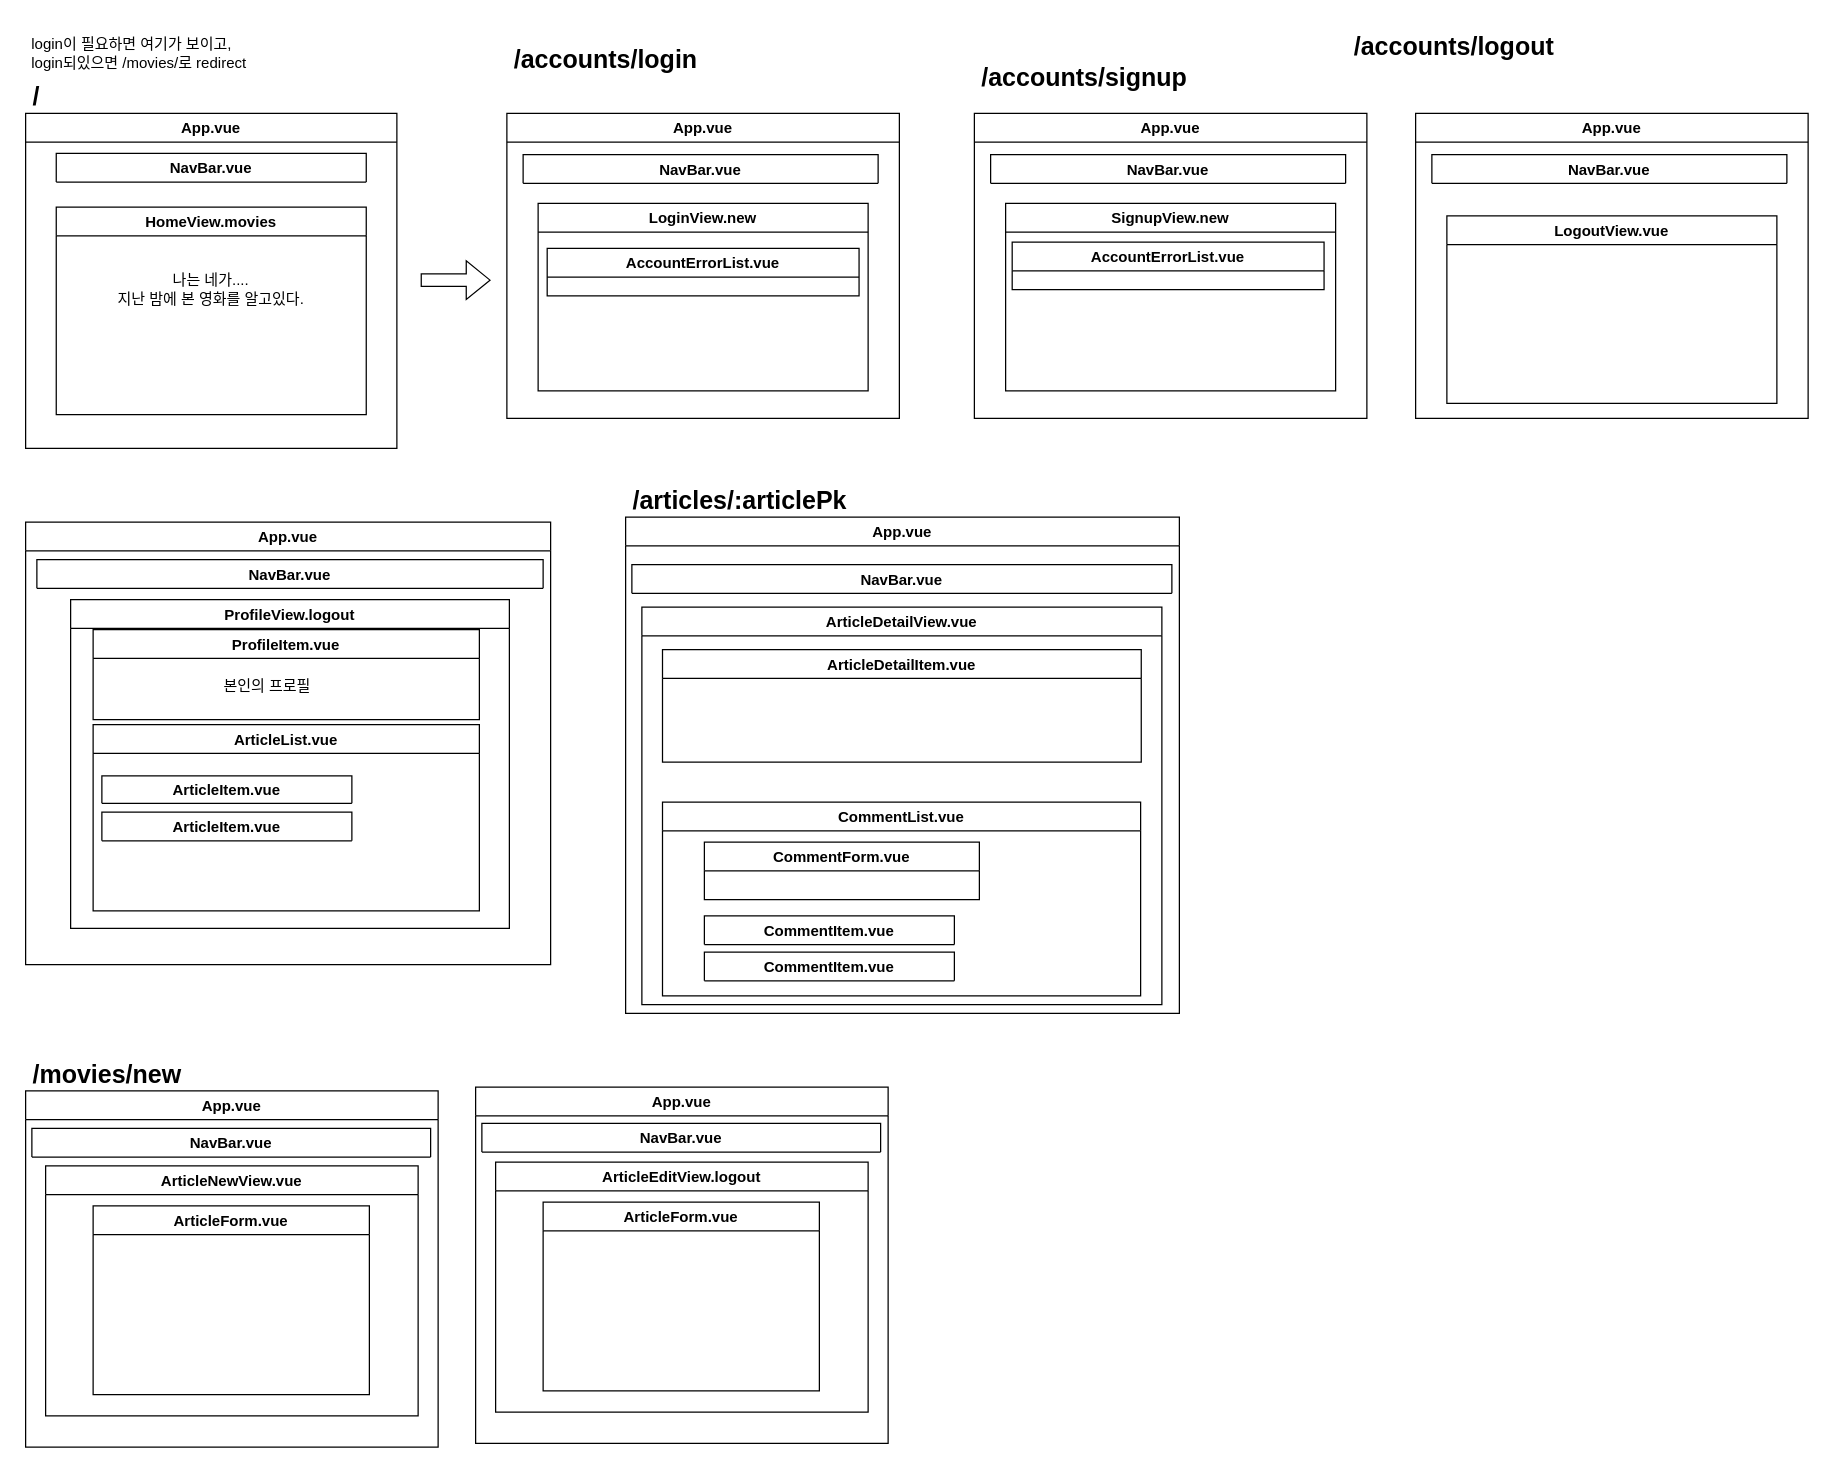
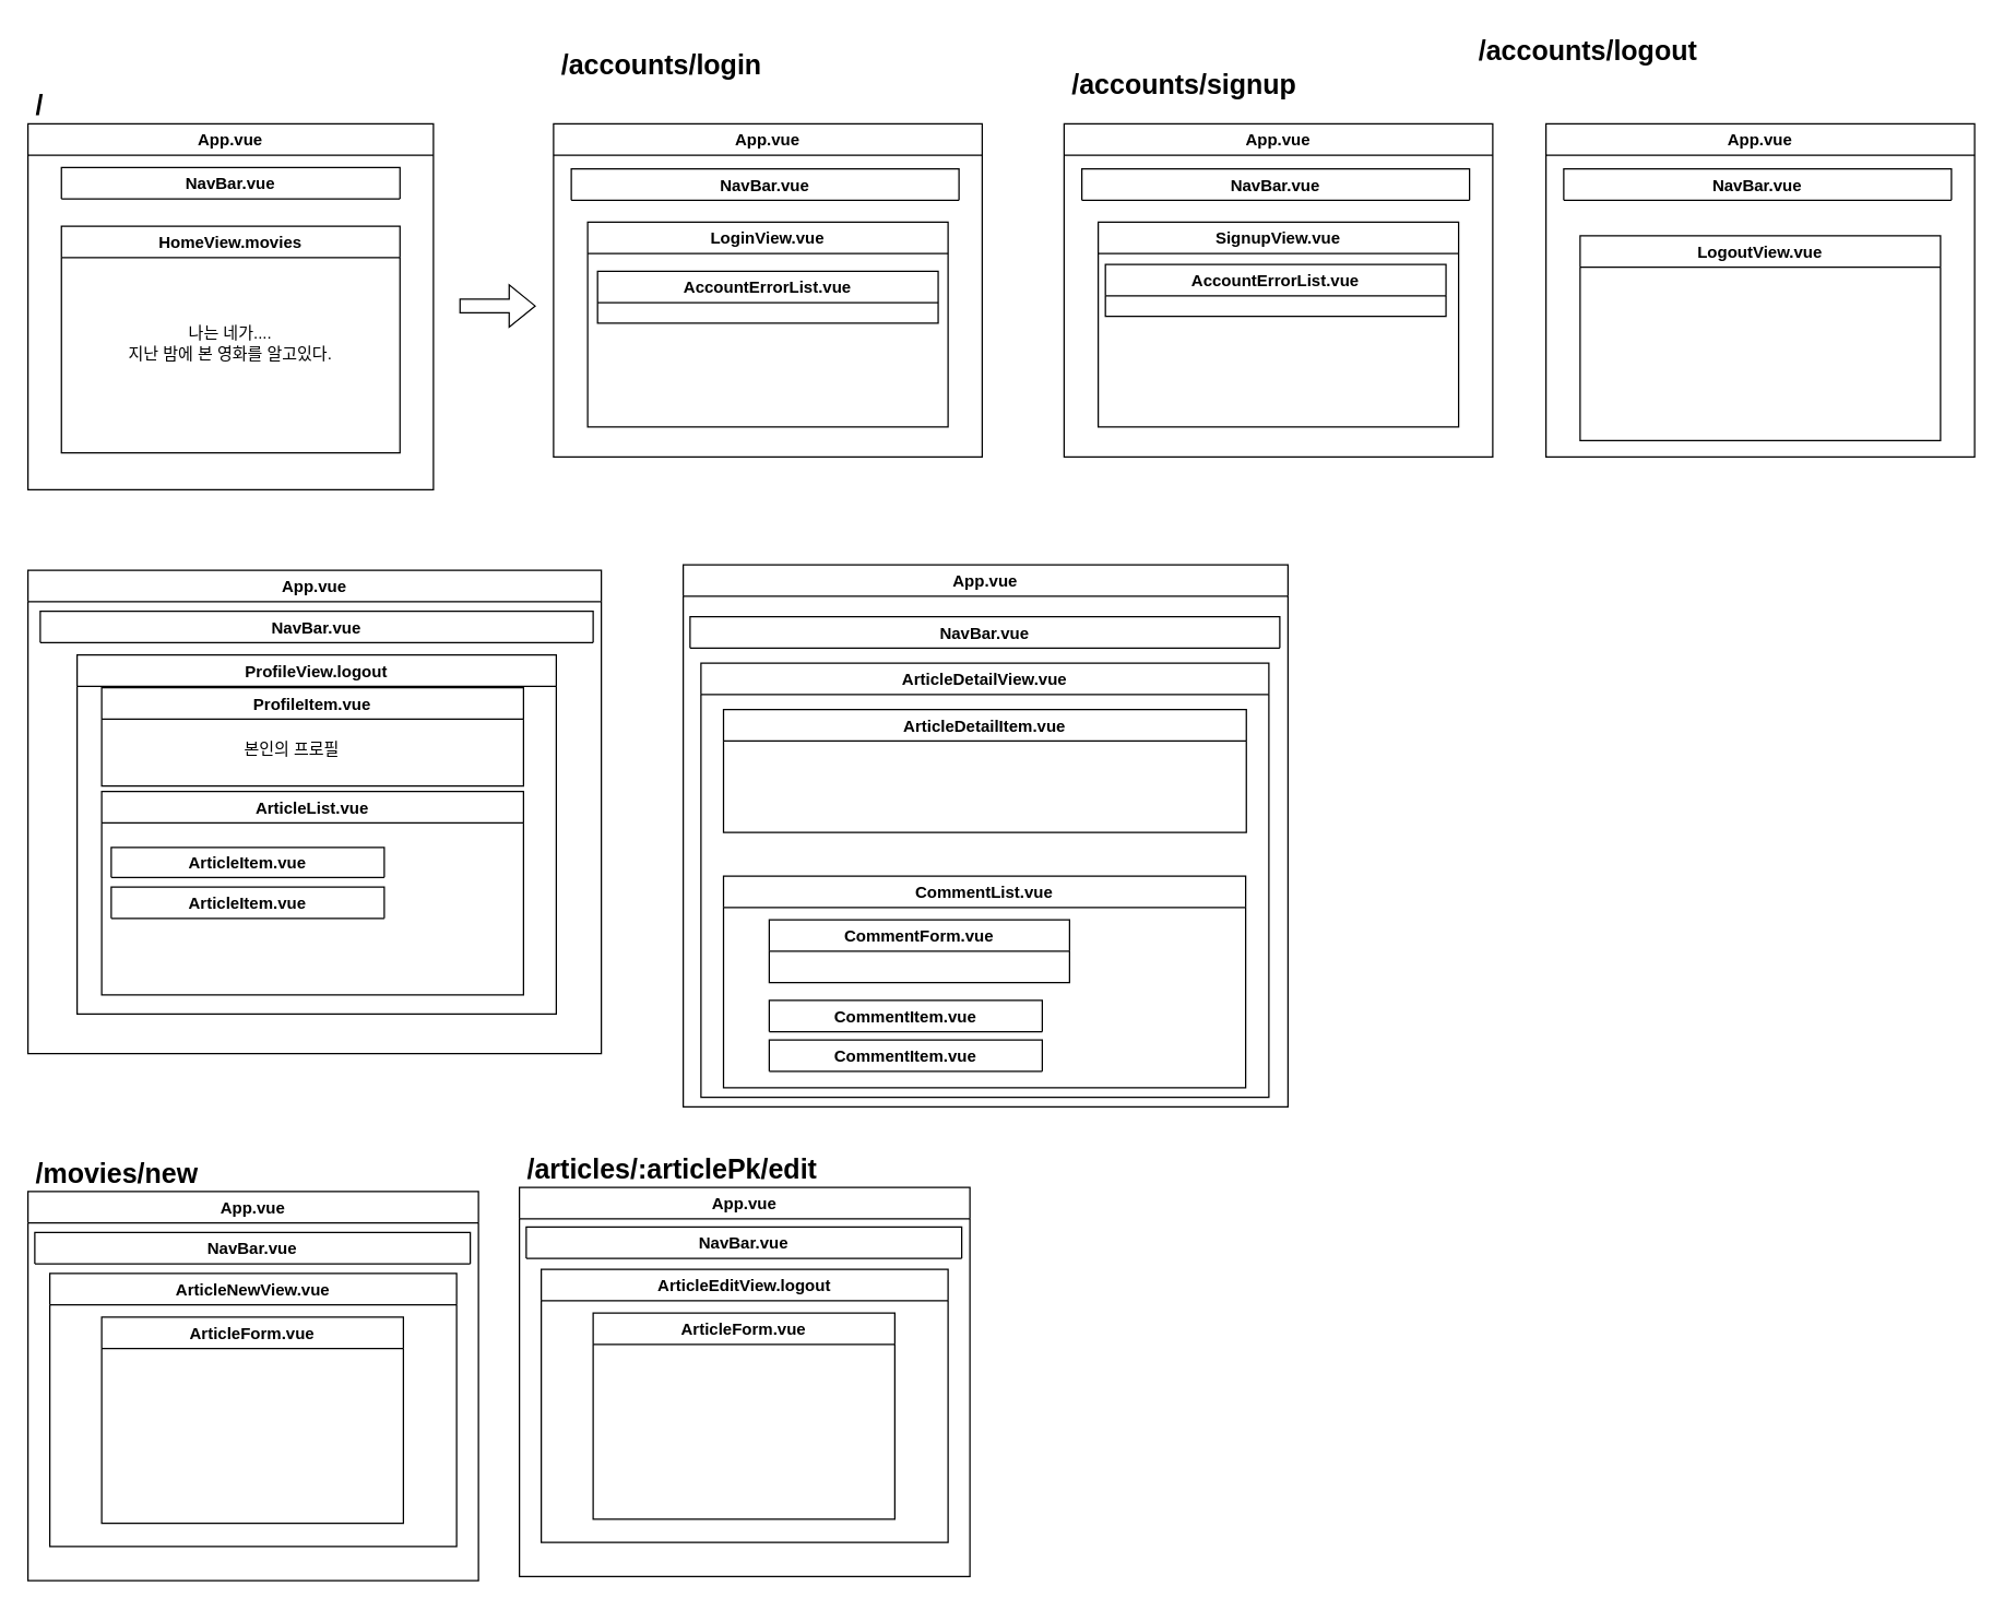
- <mxCell id="30" value="login이 필요하면 여기가 보이고,&lt;br&gt;login되있으면 /movies/로 redirect" style="text;html=1;strokeColor=none;fillColor=none;align=left;verticalAlign=middle;whiteSpace=wrap;rounded=0;fontSize=12;" vertex="1" parent="1"><mxGeometry x="23" y="27" width="283" height="30" as="geometry" /></mxCell>
- <mxCell id="3" value="LoginView.new" style="swimlane;fontSize=12;" vertex="1" parent="2"><mxGeometry x="25" y="72" width="264" height="150" as="geometry" /></mxCell>
+ <mxCell id="3" value="LoginView.vue" style="swimlane;fontSize=12;" vertex="1" parent="2"><mxGeometry x="25" y="72" width="264" height="150" as="geometry" /></mxCell>
- <mxCell id="42" value="SignupView.new" style="swimlane;fontSize=12;" vertex="1" parent="41"><mxGeometry x="25" y="72" width="264" height="150" as="geometry" /></mxCell>
+ <mxCell id="42" value="SignupView.vue" style="swimlane;fontSize=12;" vertex="1" parent="41"><mxGeometry x="25" y="72" width="264" height="150" as="geometry" /></mxCell>
- <mxCell id="10" value="나는 네가.... &lt;br&gt;지난 밤에 본 영화를 알고있다." style="text;html=1;strokeColor=none;fillColor=none;align=center;verticalAlign=middle;whiteSpace=wrap;rounded=0;fontSize=12;" vertex="1" parent="9"><mxGeometry x="33.5" y="51" width="181" height="30" as="geometry" /></mxCell>
+ <mxCell id="10" value="나는 네가.... &lt;br&gt;지난 밤에 본 영화를 알고있다." style="text;html=1;strokeColor=none;fillColor=none;align=center;verticalAlign=middle;whiteSpace=wrap;rounded=0;fontSize=12;" vertex="1" parent="9"><mxGeometry x="33.5" y="71" width="181" height="30" as="geometry" /></mxCell>
- <mxCell id="29" value="/articles/:articlePk" style="text;strokeColor=none;fillColor=none;align=left;verticalAlign=middle;spacingLeft=4;spacingRight=4;overflow=hidden;points=[[0,0.5],[1,0.5]];portConstraint=eastwest;rotatable=0;fontStyle=1;fontSize=20;" vertex="1" parent="1"><mxGeometry x="500" y="383" width="398" height="30" as="geometry" /></mxCell>
+ <mxCell id="35" value="/articles/:articlePk/edit" style="text;strokeColor=none;fillColor=none;align=left;verticalAlign=middle;spacingLeft=4;spacingRight=4;overflow=hidden;points=[[0,0.5],[1,0.5]];portConstraint=eastwest;rotatable=0;fontStyle=1;fontSize=20;" vertex="1" parent="1"><mxGeometry x="380" y="839" width="244" height="30" as="geometry" /></mxCell>
